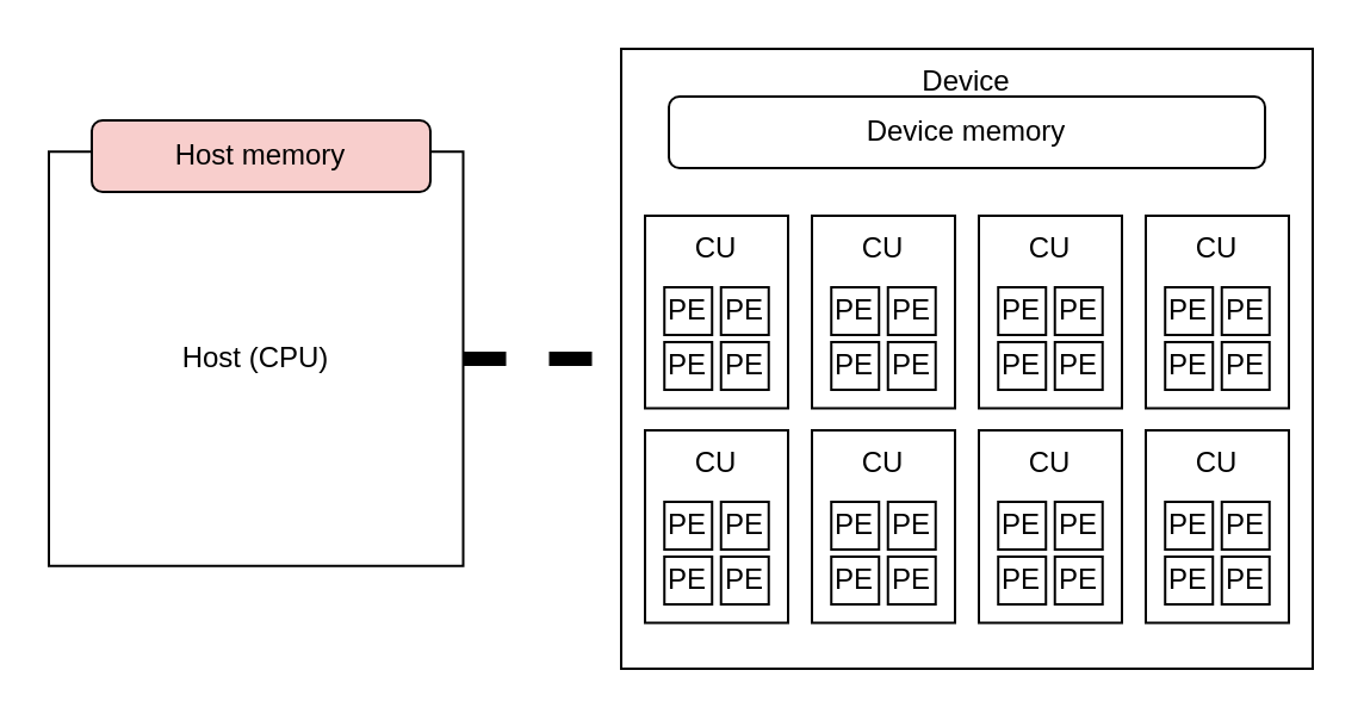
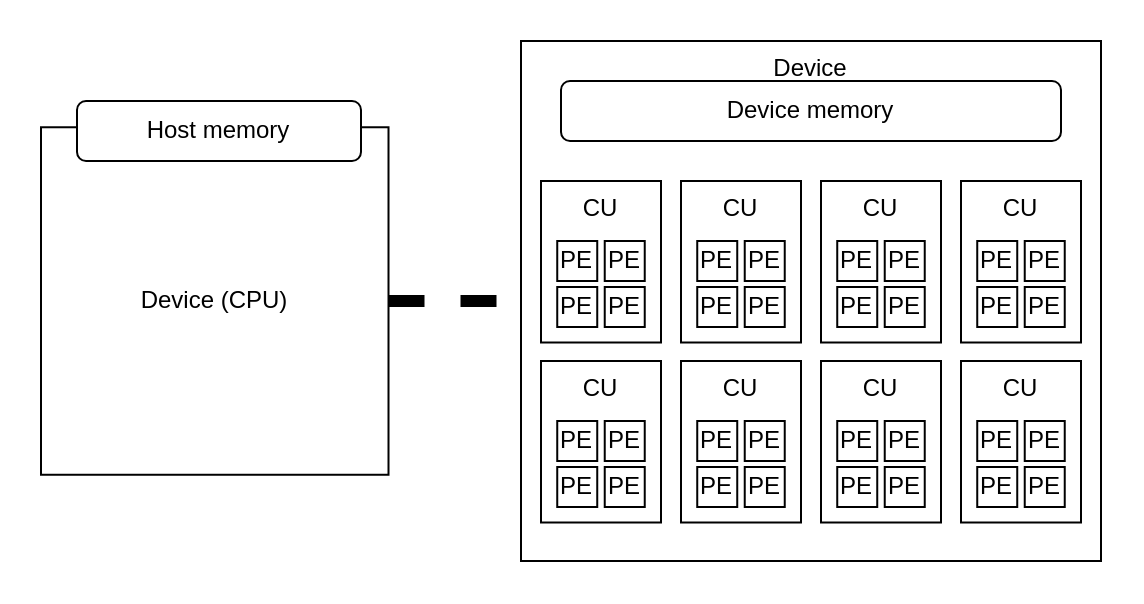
- <mxCell id="6" value="Host memory" style="rounded=1;whiteSpace=wrap;html=1;fillColor=#f8cecc;" vertex="1" parent="1"><mxGeometry x="38" y="50" width="142" height="30" as="geometry" /></mxCell>
+ <mxCell id="6" value="Host memory" style="rounded=1;whiteSpace=wrap;html=1;" vertex="1" parent="1"><mxGeometry x="38" y="50" width="142" height="30" as="geometry" /></mxCell>
- <mxCell id="3" value="Host (CPU)" style="whiteSpace=wrap;html=1;aspect=fixed;" vertex="1" parent="1"><mxGeometry x="20" y="63.13" width="173.75" height="173.75" as="geometry" /></mxCell>
+ <mxCell id="3" value="Device (CPU)" style="whiteSpace=wrap;html=1;aspect=fixed;" vertex="1" parent="1"><mxGeometry x="20" y="63.13" width="173.75" height="173.75" as="geometry" /></mxCell>
